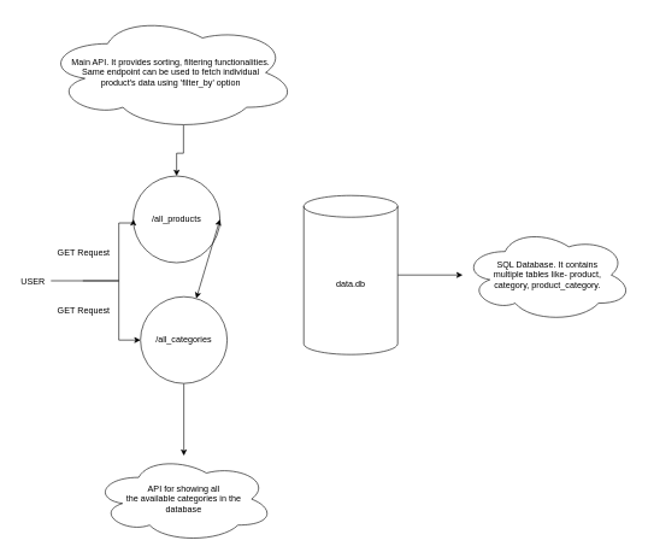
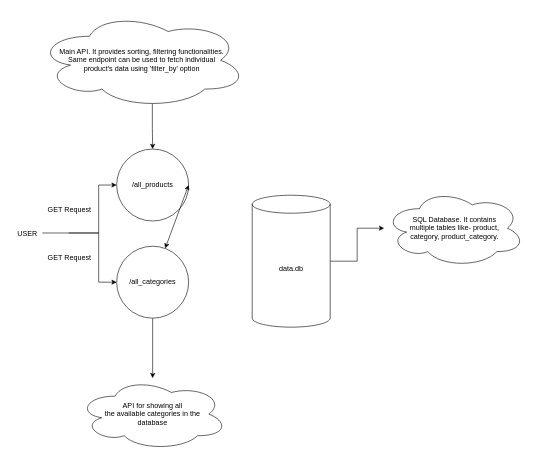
- <mxCell id="2" value="/all_products" style="ellipse;whiteSpace=wrap;html=1;aspect=fixed;" vertex="1" parent="1"><mxGeometry x="184" y="243" width="120" height="120" as="geometry" /></mxCell>
+ <mxCell id="2" value="/all_products" style="ellipse;whiteSpace=wrap;html=1;aspect=fixed;" vertex="1" parent="1"><mxGeometry x="194" y="248" width="120" height="120" as="geometry" /></mxCell>
- <mxCell id="8" value="data.db" style="shape=cylinder3;whiteSpace=wrap;html=1;boundedLbl=1;backgroundOutline=1;size=15;" vertex="1" parent="1"><mxGeometry x="420" y="270" width="130" height="220" as="geometry" /></mxCell>
+ <mxCell id="8" value="data.db" style="shape=cylinder3;whiteSpace=wrap;html=1;boundedLbl=1;backgroundOutline=1;size=15;" vertex="1" parent="1"><mxGeometry x="420" y="325" width="130" height="220" as="geometry" /></mxCell>
